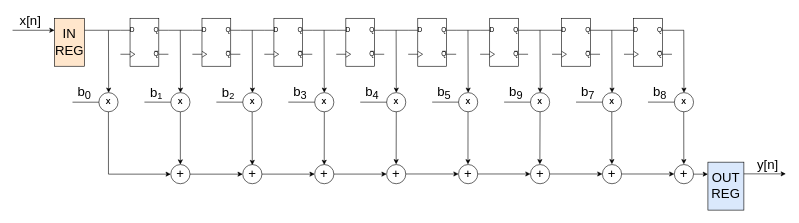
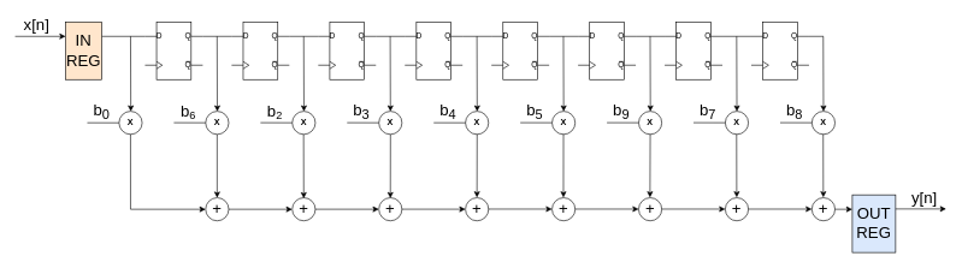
- <mxCell id="80" value="b&lt;span style=&quot;font-size: 18.333px;&quot;&gt;&lt;sub&gt;1&lt;/sub&gt;&lt;/span&gt;" style="text;html=1;strokeColor=none;fillColor=none;align=center;verticalAlign=middle;whiteSpace=wrap;rounded=0;fontSize=22;" vertex="1" parent="1"><mxGeometry x="240" y="140" width="40" height="30" as="geometry" /></mxCell>
+ <mxCell id="80" value="b&lt;span style=&quot;font-size: 18.333px;&quot;&gt;&lt;sub&gt;6&lt;/sub&gt;&lt;/span&gt;" style="text;html=1;strokeColor=none;fillColor=none;align=center;verticalAlign=middle;whiteSpace=wrap;rounded=0;fontSize=22;" vertex="1" parent="1"><mxGeometry x="240" y="140" width="40" height="30" as="geometry" /></mxCell>
